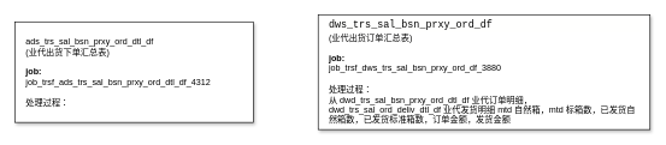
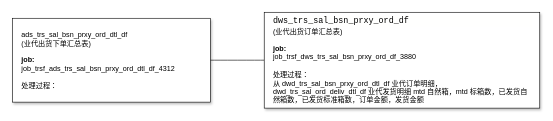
+ <mxCell id="2" value="" style="edgeStyle=entityRelationEdgeStyle;rounded=0;orthogonalLoop=1;jettySize=auto;html=1;startArrow=none;endArrow=none;segment=10;curved=1;sourcePerimeterSpacing=0;targetPerimeterSpacing=0;" edge="1" parent="1" source="3" target="4"><mxGeometry relative="1" as="geometry" /></mxCell>
